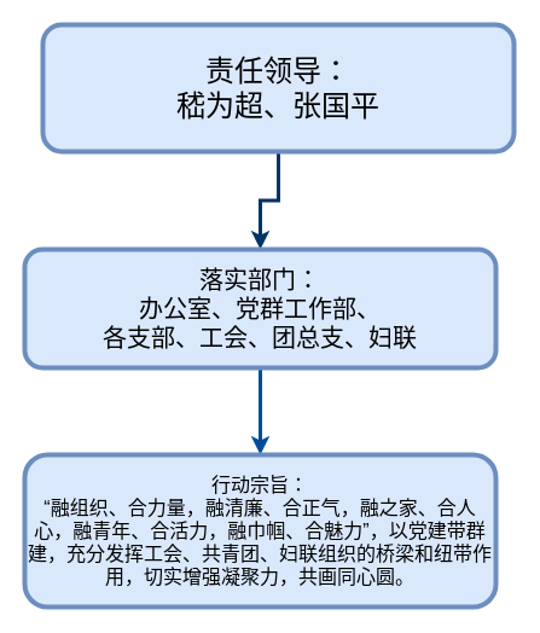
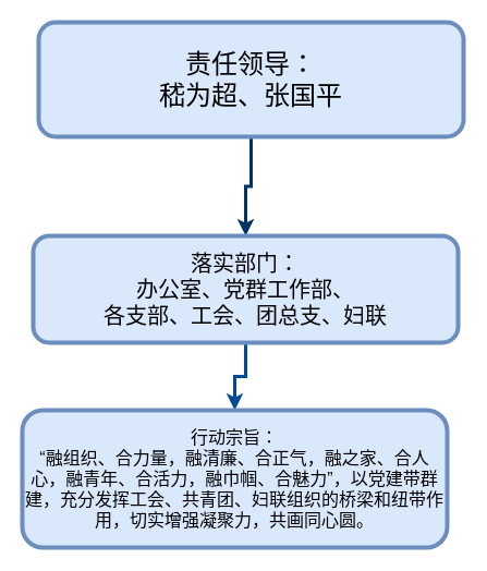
- <mxCell id="5" value="落实部门：&lt;br&gt;办公室、党群工作部、&lt;br&gt;各支部、工会、团总支、妇联" style="rounded=1;whiteSpace=wrap;html=1;fillColor=#dae8fc;strokeColor=#6c8ebf;fontSize=20;strokeWidth=4;" vertex="1" parent="1"><mxGeometry x="20" y="206" width="390" height="98" as="geometry" /></mxCell>
+ <mxCell id="5" value="落实部门：&lt;br&gt;办公室、党群工作部、&lt;br&gt;各支部、工会、团总支、妇联" style="rounded=1;whiteSpace=wrap;html=1;fillColor=#dae8fc;strokeColor=#6c8ebf;fontSize=20;strokeWidth=4;" vertex="1" parent="1"><mxGeometry x="30" y="216" width="390" height="98" as="geometry" /></mxCell>
